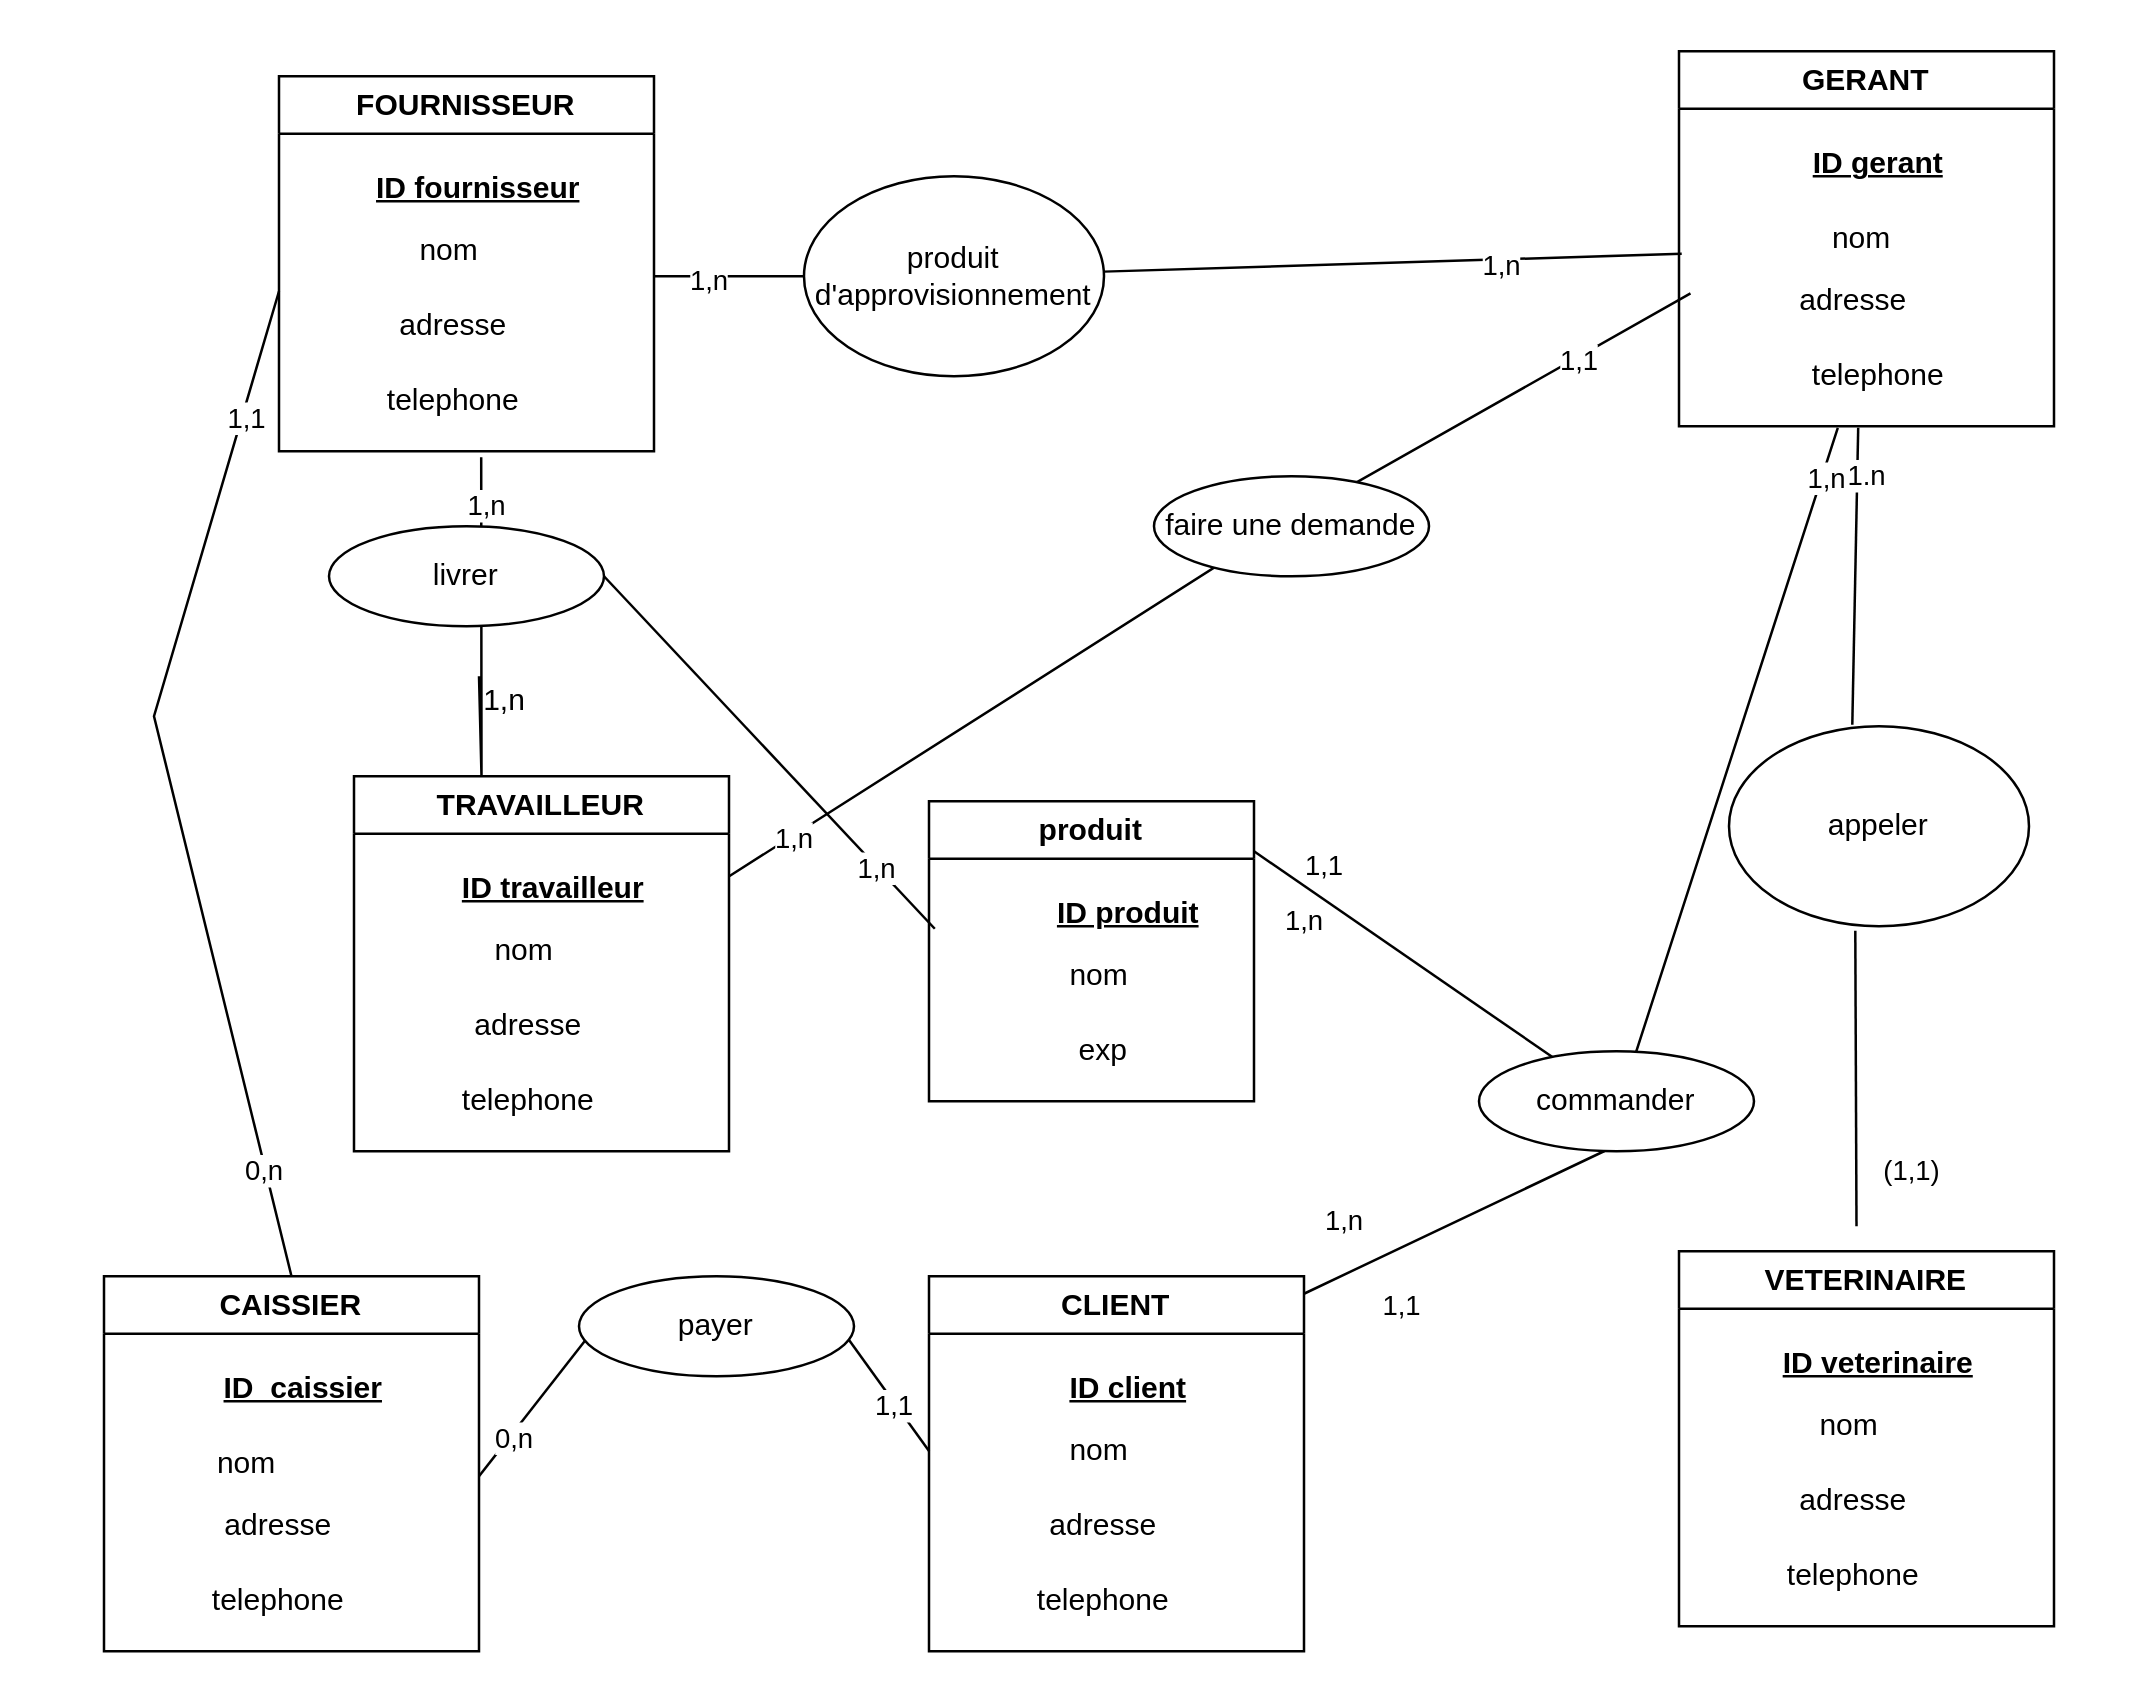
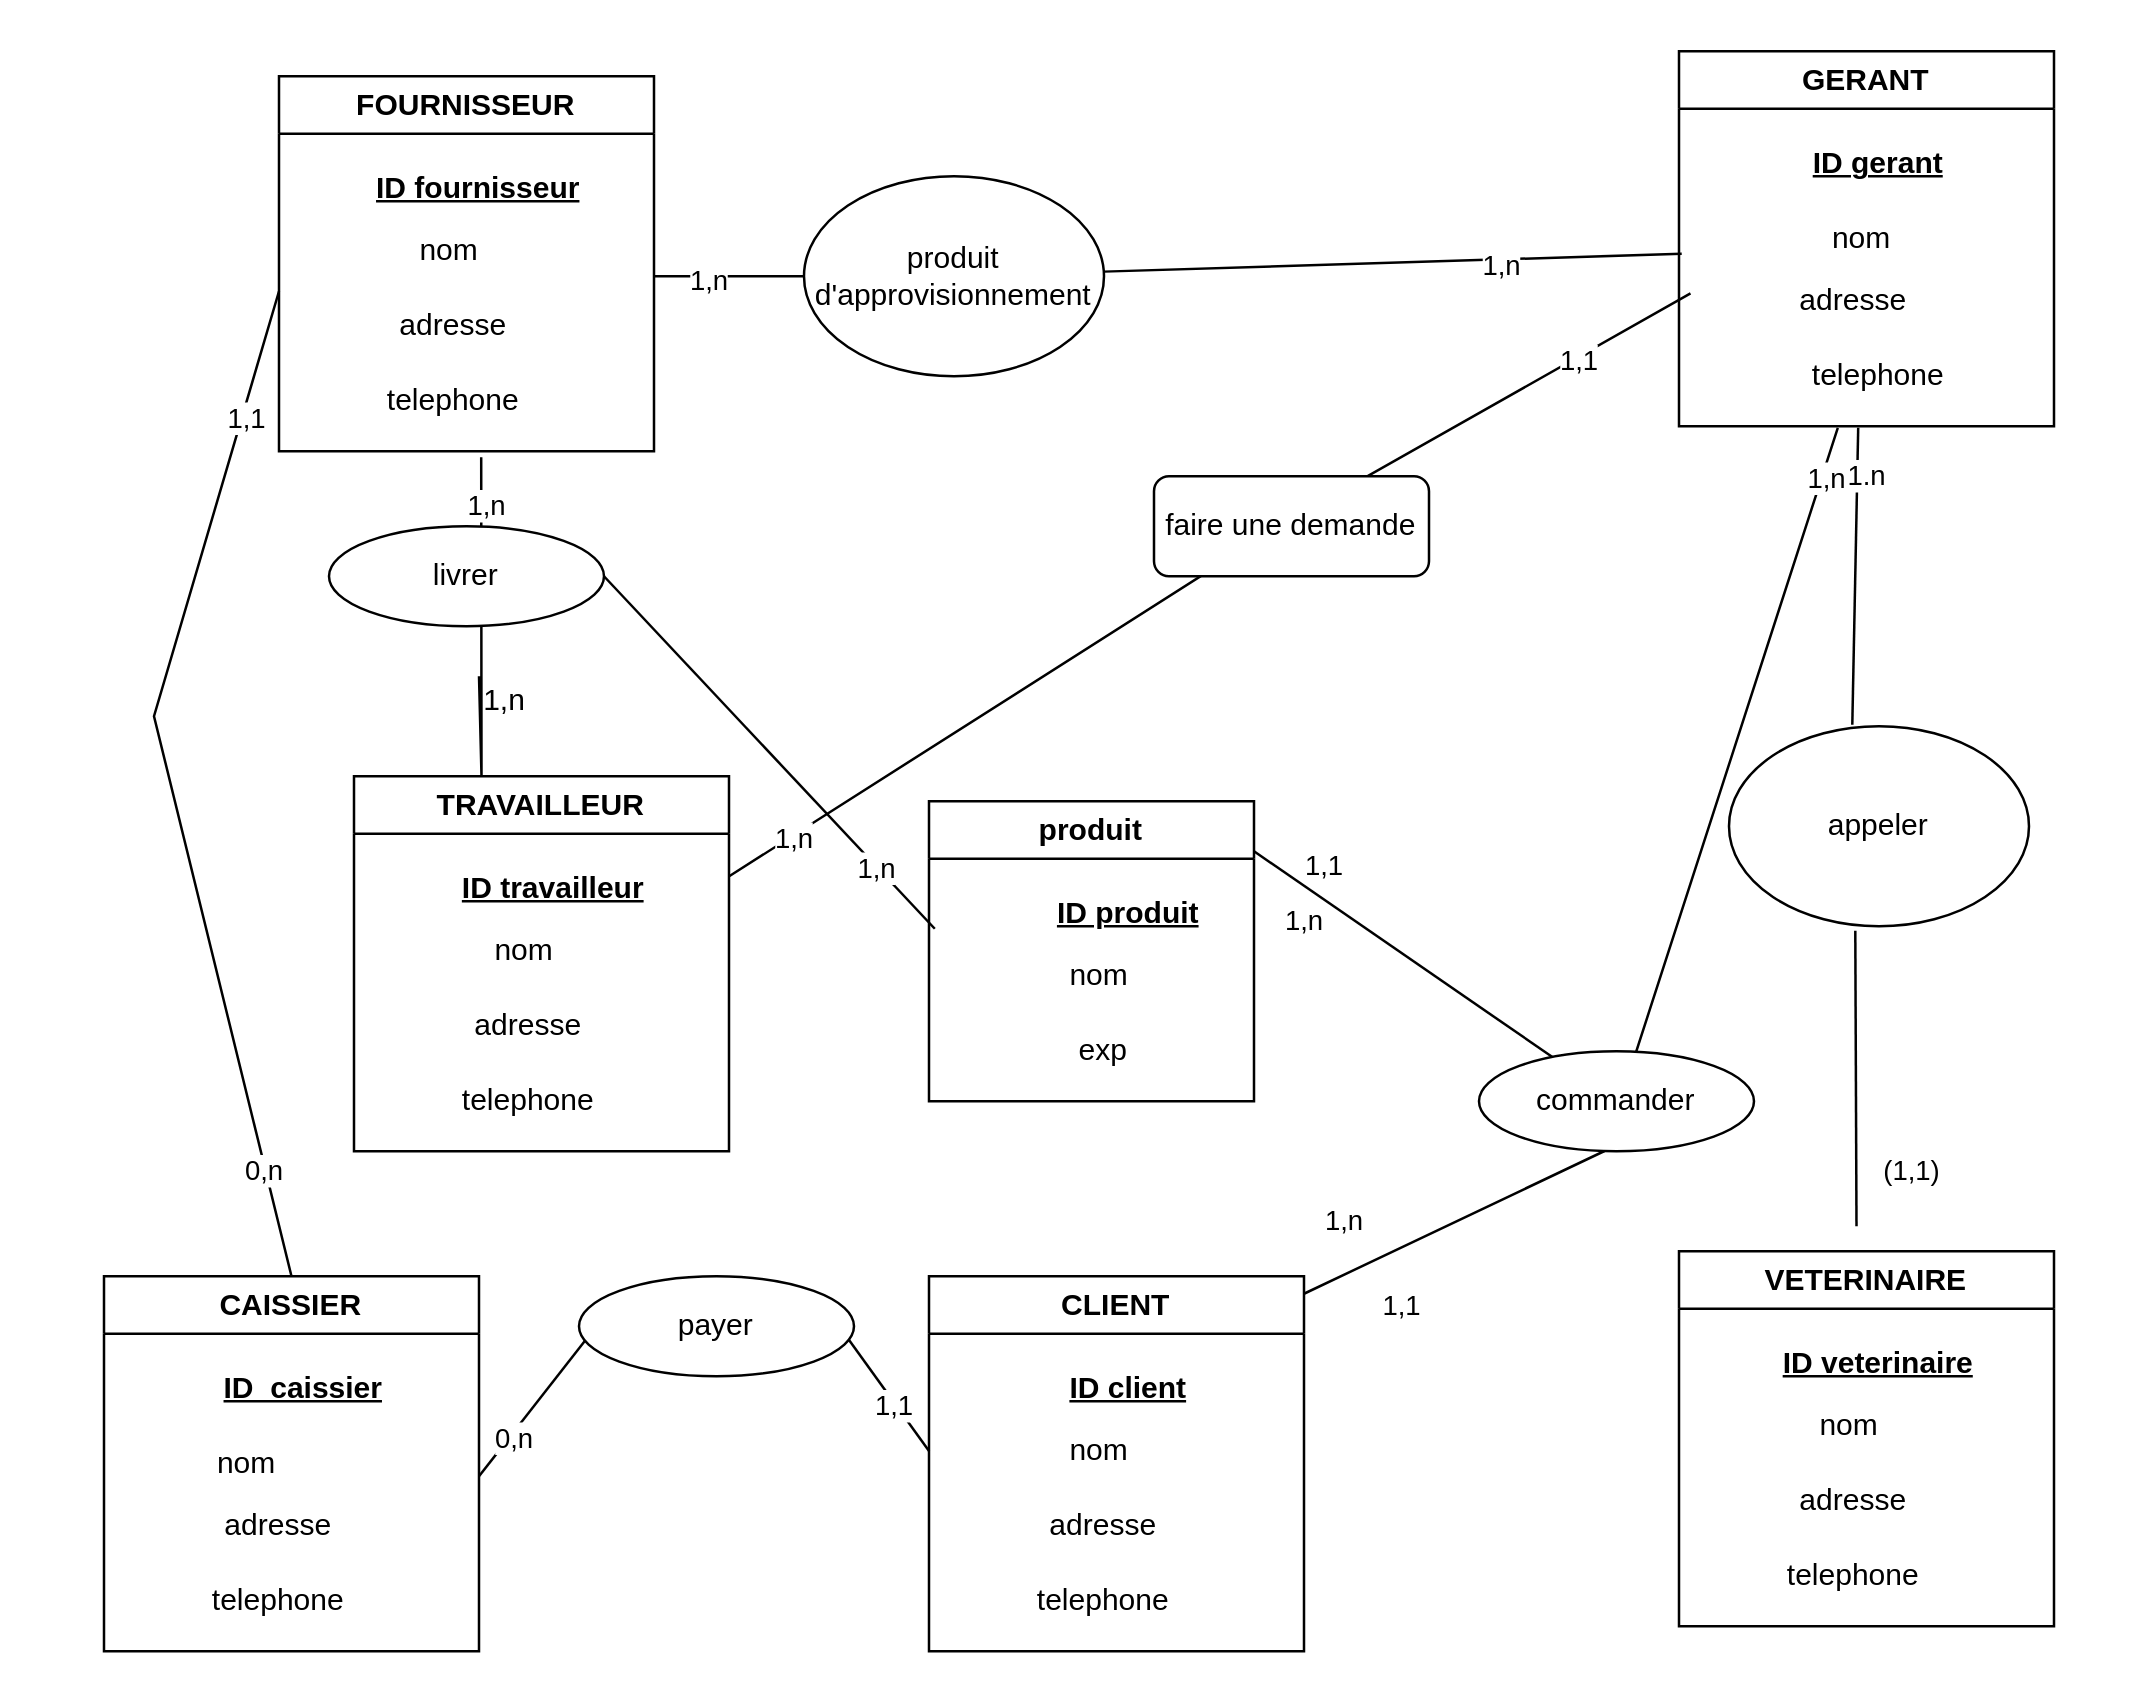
- <mxCell id="49" value="faire une demande" style="ellipse;whiteSpace=wrap;html=1;" vertex="1" parent="1"><mxGeometry x="461" y="190" width="110" height="40" as="geometry" /></mxCell>
+ <mxCell id="49" value="faire une demande" style="whiteSpace=wrap;html=1;rounded=1;" vertex="1" parent="1"><mxGeometry x="461" y="190" width="110" height="40" as="geometry" /></mxCell>
